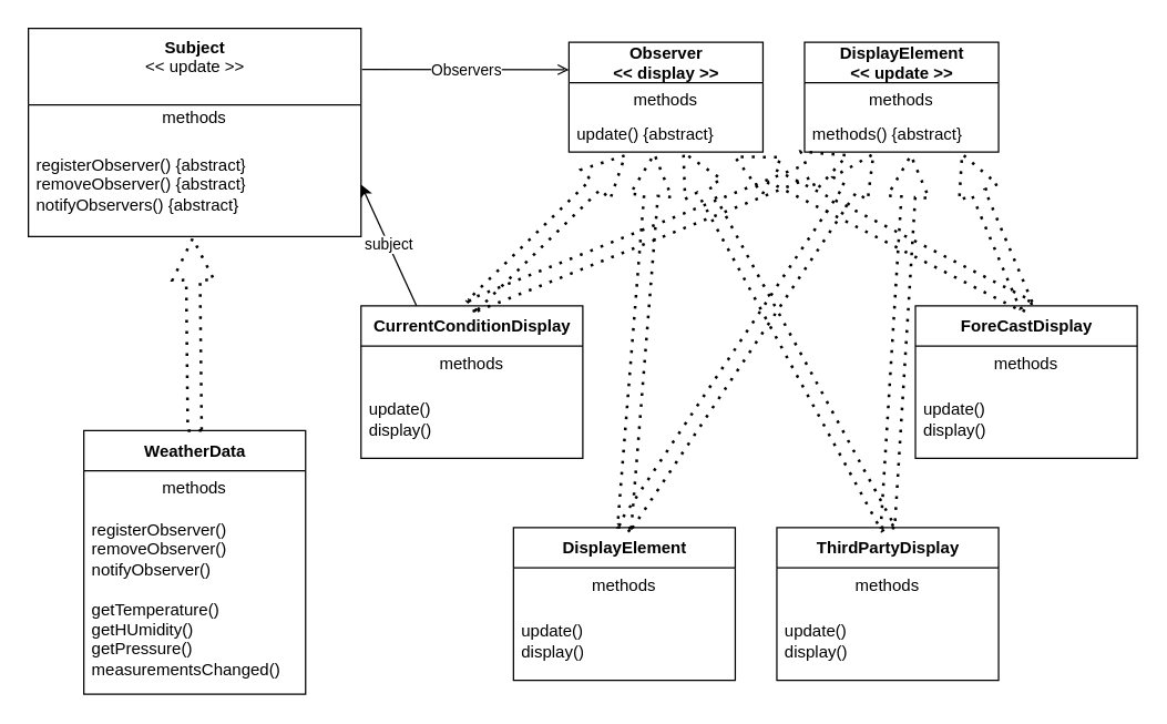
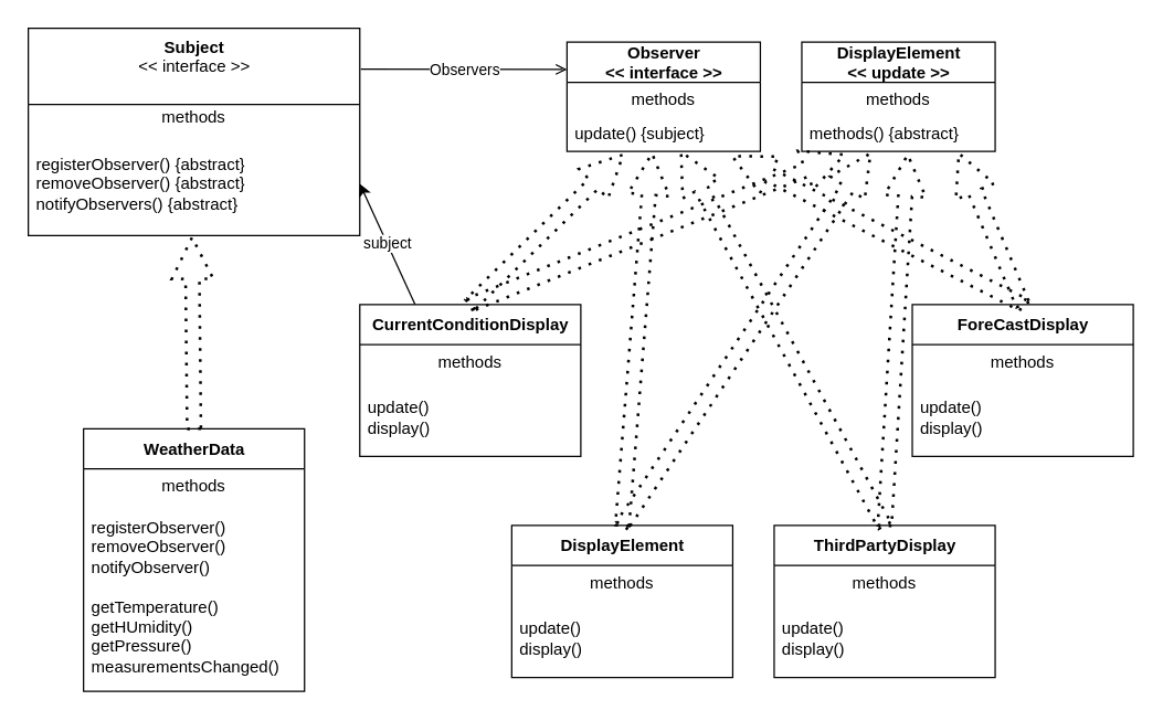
- <mxCell id="2" value="&lt;b&gt;Subject&lt;/b&gt;&lt;br&gt;&amp;lt;&amp;lt; update &amp;gt;&amp;gt;" style="swimlane;fontStyle=0;align=center;verticalAlign=top;childLayout=stackLayout;horizontal=1;startSize=55;horizontalStack=0;resizeParent=1;resizeParentMax=0;resizeLast=0;collapsible=0;marginBottom=0;html=1;" parent="1" vertex="1"><mxGeometry x="20" y="20" width="240" height="150" as="geometry" /></mxCell>
+ <mxCell id="2" value="&lt;b&gt;Subject&lt;/b&gt;&lt;br&gt;&amp;lt;&amp;lt; interface &amp;gt;&amp;gt;" style="swimlane;fontStyle=0;align=center;verticalAlign=top;childLayout=stackLayout;horizontal=1;startSize=55;horizontalStack=0;resizeParent=1;resizeParentMax=0;resizeLast=0;collapsible=0;marginBottom=0;html=1;" parent="1" vertex="1"><mxGeometry x="20" y="20" width="240" height="150" as="geometry" /></mxCell>
- <mxCell id="11" value="Observer&lt;br&gt;&amp;lt;&amp;lt; display &amp;gt;&amp;gt;" style="swimlane;fontStyle=1;align=center;verticalAlign=middle;childLayout=stackLayout;horizontal=1;startSize=29;horizontalStack=0;resizeParent=1;resizeParentMax=0;resizeLast=0;collapsible=0;marginBottom=0;html=1;" parent="1" vertex="1"><mxGeometry x="410" y="30" width="140" height="79" as="geometry" /></mxCell>
+ <mxCell id="11" value="Observer&lt;br&gt;&amp;lt;&amp;lt; interface &amp;gt;&amp;gt;" style="swimlane;fontStyle=1;align=center;verticalAlign=middle;childLayout=stackLayout;horizontal=1;startSize=29;horizontalStack=0;resizeParent=1;resizeParentMax=0;resizeLast=0;collapsible=0;marginBottom=0;html=1;" parent="1" vertex="1"><mxGeometry x="410" y="30" width="140" height="79" as="geometry" /></mxCell>
- <mxCell id="13" value="update() {abstract}" style="text;html=1;strokeColor=none;fillColor=none;align=left;verticalAlign=middle;spacingLeft=4;spacingRight=4;overflow=hidden;rotatable=0;points=[[0,0.5],[1,0.5]];portConstraint=eastwest;" parent="11" vertex="1"><mxGeometry y="54" width="140" height="25" as="geometry" /></mxCell>
+ <mxCell id="13" value="update() {subject}" style="text;html=1;strokeColor=none;fillColor=none;align=left;verticalAlign=middle;spacingLeft=4;spacingRight=4;overflow=hidden;rotatable=0;points=[[0,0.5],[1,0.5]];portConstraint=eastwest;" parent="11" vertex="1"><mxGeometry y="54" width="140" height="25" as="geometry" /></mxCell>
